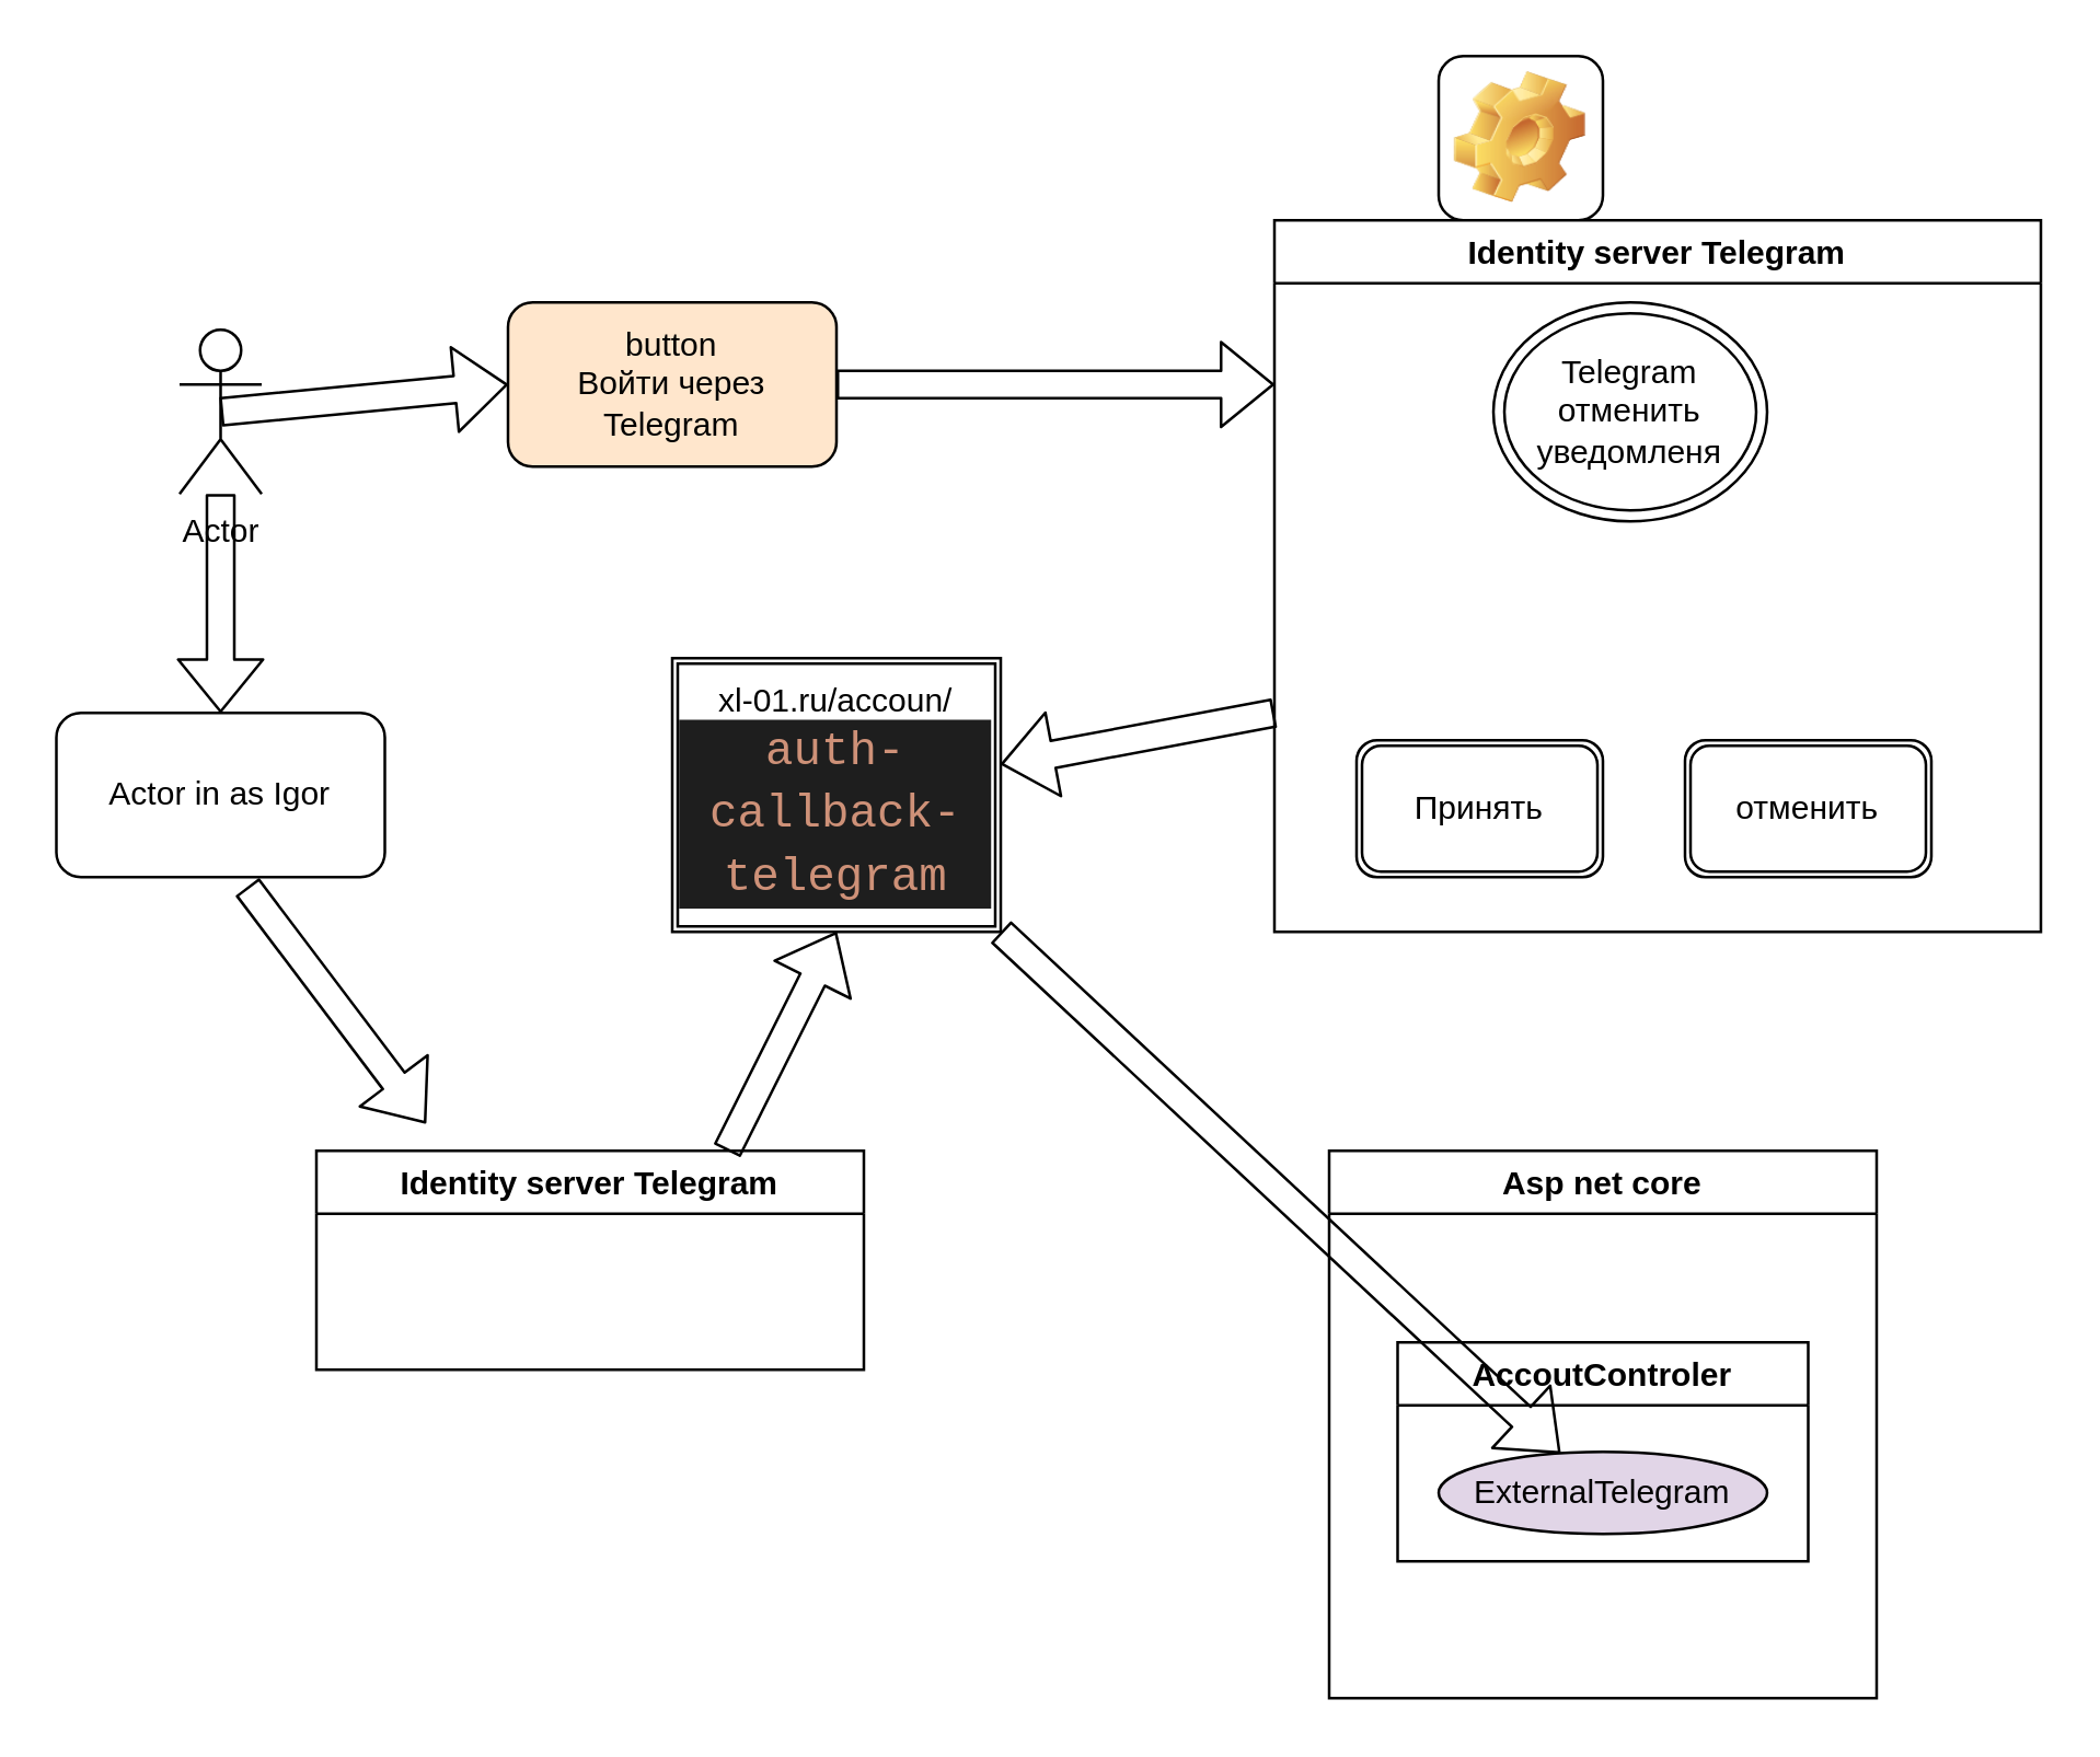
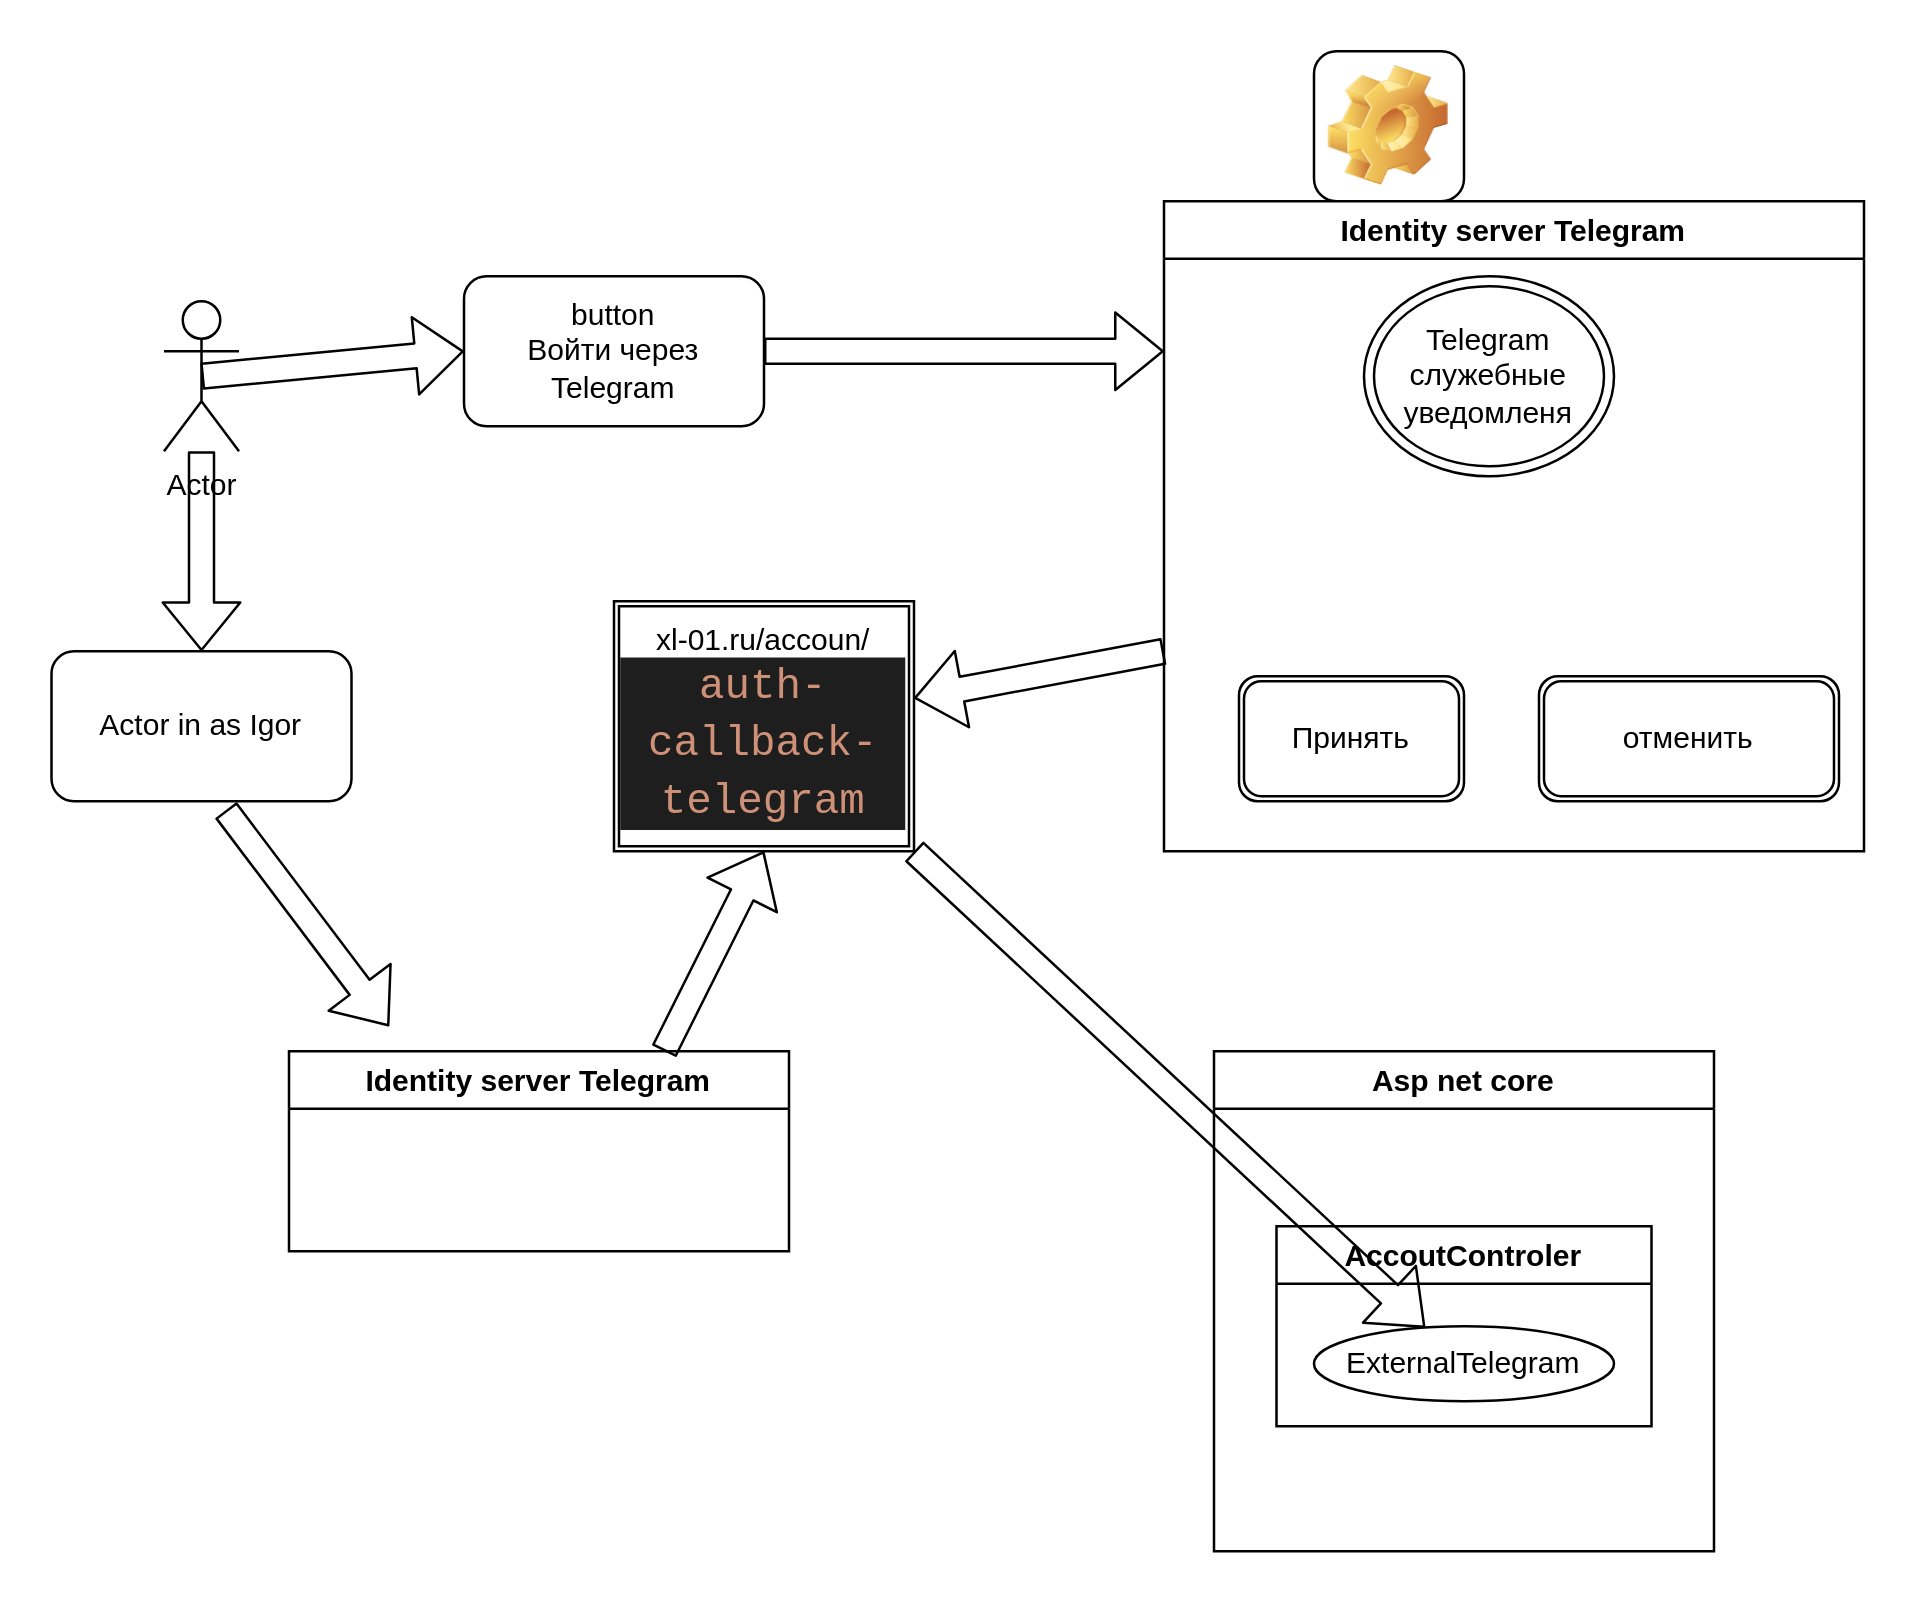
- <mxCell id="3" value="button&lt;br&gt;Войти через Telegram" style="rounded=1;whiteSpace=wrap;html=1;fillColor=#ffe6cc;" vertex="1" parent="1"><mxGeometry x="185" y="110" width="120" height="60" as="geometry" /></mxCell>
+ <mxCell id="3" value="button&lt;br&gt;Войти через Telegram" style="rounded=1;whiteSpace=wrap;html=1;" vertex="1" parent="1"><mxGeometry x="185" y="110" width="120" height="60" as="geometry" /></mxCell>
- <mxCell id="7" value="Telegram отменить&lt;br&gt;уведомленя" style="ellipse;shape=doubleEllipse;whiteSpace=wrap;html=1;" vertex="1" parent="6"><mxGeometry x="80" y="30" width="100" height="80" as="geometry" /></mxCell>
+ <mxCell id="7" value="Telegram служебные&lt;br&gt;уведомленя" style="ellipse;shape=doubleEllipse;whiteSpace=wrap;html=1;" vertex="1" parent="6"><mxGeometry x="80" y="30" width="100" height="80" as="geometry" /></mxCell>
- <mxCell id="9" value="отменить" style="shape=ext;double=1;rounded=1;whiteSpace=wrap;html=1;" vertex="1" parent="6"><mxGeometry x="150" y="190" width="90" height="50" as="geometry" /></mxCell>
+ <mxCell id="9" value="отменить" style="shape=ext;double=1;rounded=1;whiteSpace=wrap;html=1;" vertex="1" parent="6"><mxGeometry x="150" y="190" width="120" height="50" as="geometry" /></mxCell>
- <mxCell id="20" value="ExternalTelegram" style="ellipse;whiteSpace=wrap;html=1;fillColor=#e1d5e7;" vertex="1" parent="19"><mxGeometry x="15" y="40" width="120" height="30" as="geometry" /></mxCell>
+ <mxCell id="20" value="ExternalTelegram" style="ellipse;whiteSpace=wrap;html=1;" vertex="1" parent="19"><mxGeometry x="15" y="40" width="120" height="30" as="geometry" /></mxCell>
